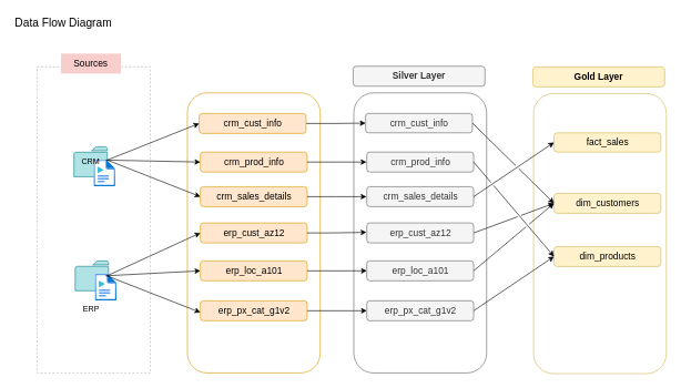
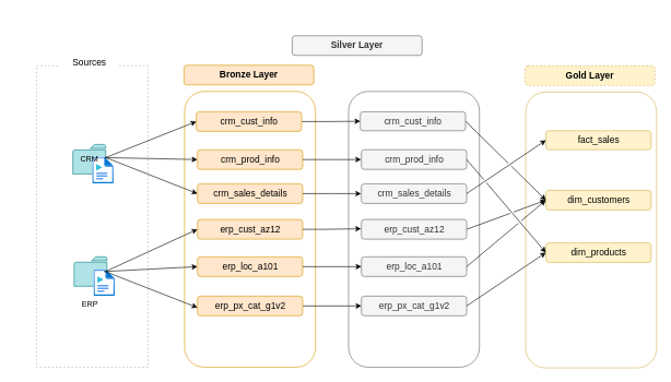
- <mxCell id="2" value="Data Flow Diagram" style="text;html=1;align=center;verticalAlign=middle;whiteSpace=wrap;rounded=0;fontSize=17;" parent="1" vertex="1"><mxGeometry x="20" y="20" width="150" height="30" as="geometry" /></mxCell>
- <mxCell id="4" value="Sources" style="rounded=0;whiteSpace=wrap;html=1;strokeColor=none;fontSize=14;fillColor=#f8cecc;" parent="1" vertex="1"><mxGeometry x="91.13" y="80" width="90" height="30" as="geometry" /></mxCell>
+ <mxCell id="4" value="Sources" style="rounded=0;whiteSpace=wrap;html=1;strokeColor=none;fontSize=14;" parent="1" vertex="1"><mxGeometry x="91.13" y="80" width="90" height="30" as="geometry" /></mxCell>
+ <mxCell id="11" value="Bronze Layer" style="rounded=1;whiteSpace=wrap;html=1;fillColor=#ffe6cc;strokeColor=#d79b00;fontSize=14;fontStyle=1" parent="1" vertex="1"><mxGeometry x="280" y="99" width="198" height="30" as="geometry" /></mxCell>
- <mxCell id="27" value="Silver Layer" style="rounded=1;whiteSpace=wrap;html=1;fillColor=#f5f5f5;strokeColor=#666666;fontSize=14;fontStyle=1;fontColor=#333333;" parent="1" vertex="1"><mxGeometry x="530" y="99" width="198" height="30" as="geometry" /></mxCell>
+ <mxCell id="27" value="Silver Layer" style="rounded=1;whiteSpace=wrap;html=1;fillColor=#f5f5f5;strokeColor=#666666;fontSize=14;fontStyle=1;fontColor=#333333;" parent="1" vertex="1"><mxGeometry x="445" y="54" width="198" height="30" as="geometry" /></mxCell>
- <mxCell id="39" value="Gold Layer" style="rounded=1;whiteSpace=wrap;html=1;fillColor=#fff2cc;strokeColor=#d6b656;fontSize=14;fontStyle=1;" vertex="1" parent="1"><mxGeometry x="800" y="100" width="198" height="30" as="geometry" /></mxCell>
+ <mxCell id="39" value="Gold Layer" style="rounded=1;whiteSpace=wrap;html=1;fillColor=#fff2cc;strokeColor=#d6b656;fontSize=14;fontStyle=1;dashed=1;" vertex="1" parent="1"><mxGeometry x="800" y="100" width="198" height="30" as="geometry" /></mxCell>
